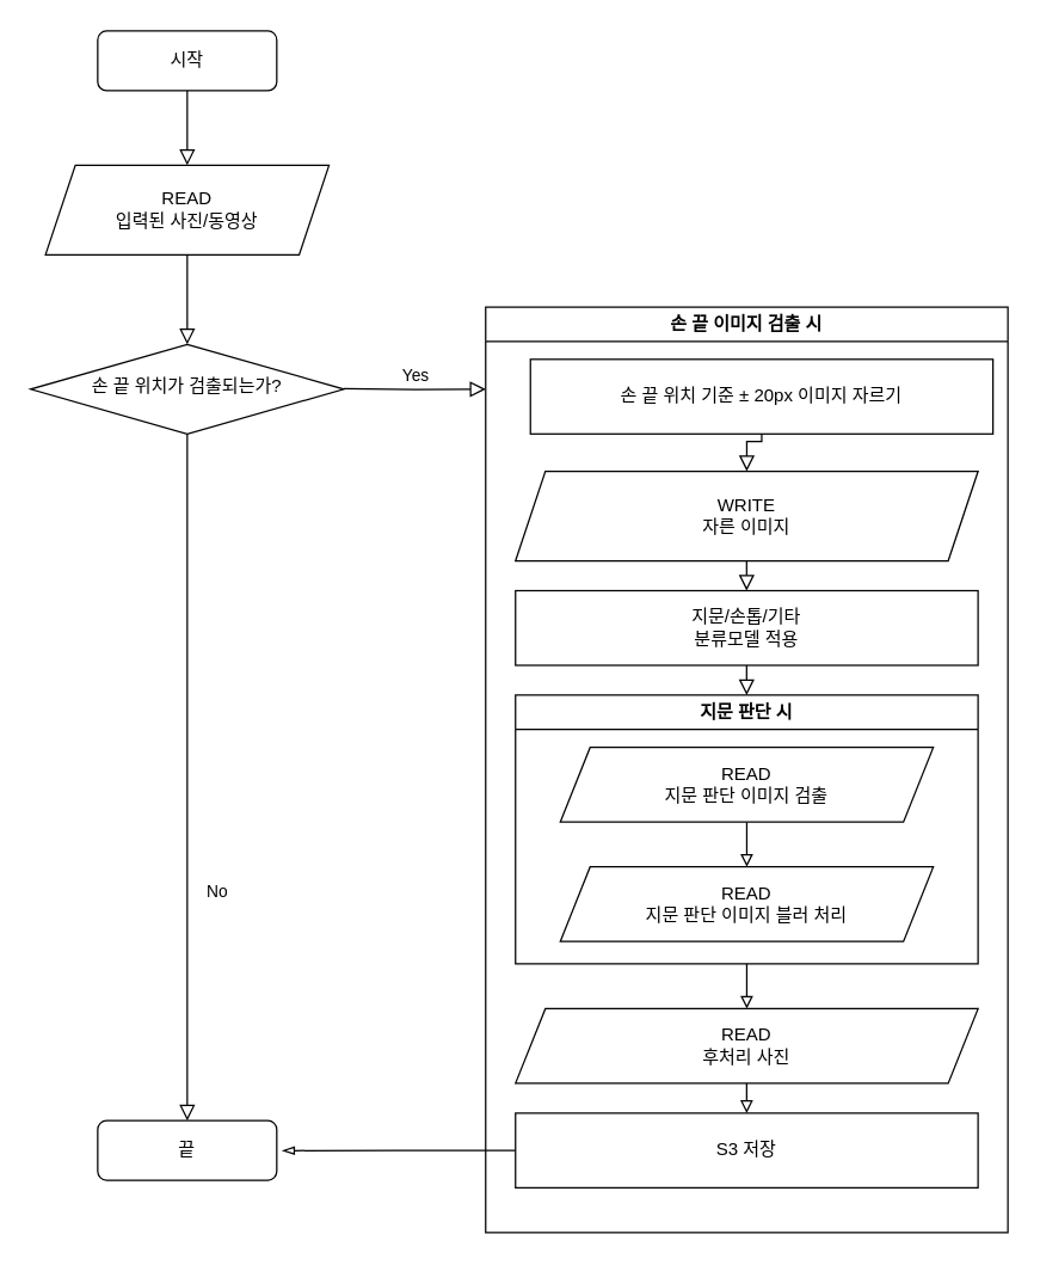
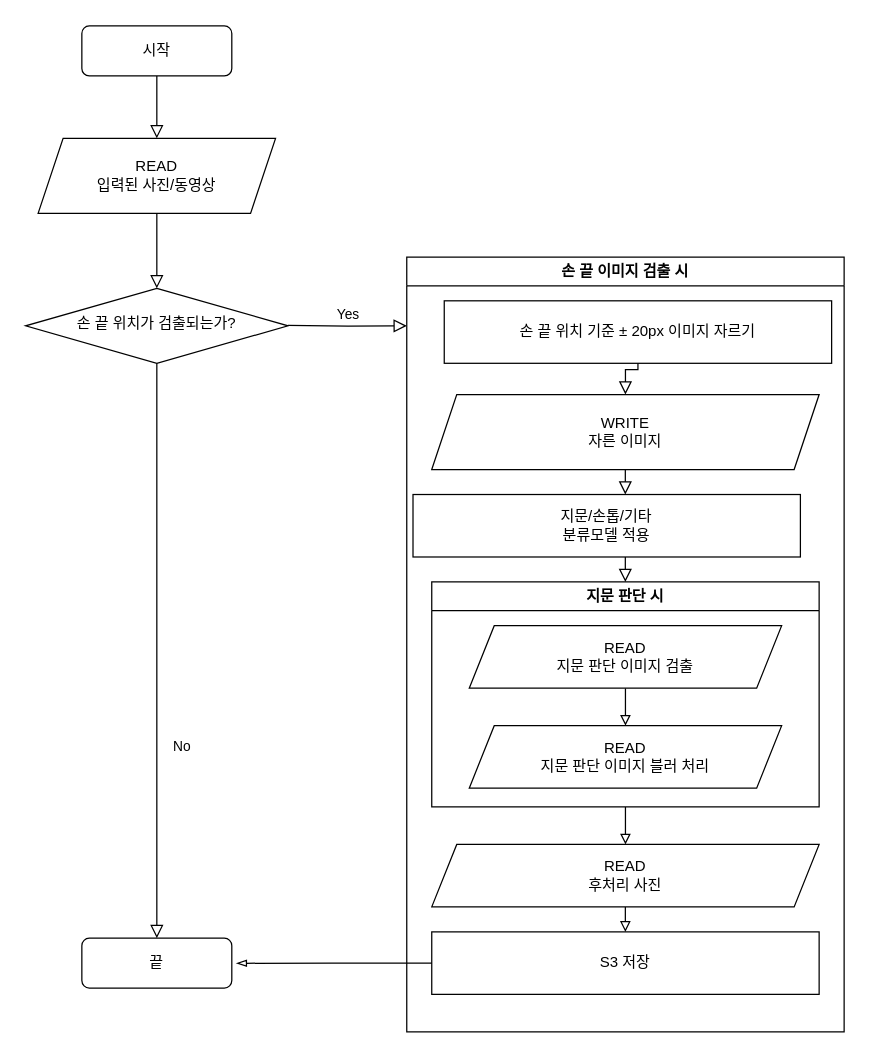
- <mxCell id="13" value="지문/손톱/기타 &lt;br&gt;분류모델 적용" style="rounded=0;whiteSpace=wrap;html=1;" vertex="1" parent="10"><mxGeometry x="20" y="190" width="310" height="50" as="geometry" /></mxCell>
+ <mxCell id="13" value="지문/손톱/기타 &lt;br&gt;분류모델 적용" style="rounded=0;whiteSpace=wrap;html=1;" vertex="1" parent="10"><mxGeometry x="5" y="190" width="310" height="50" as="geometry" /></mxCell>
